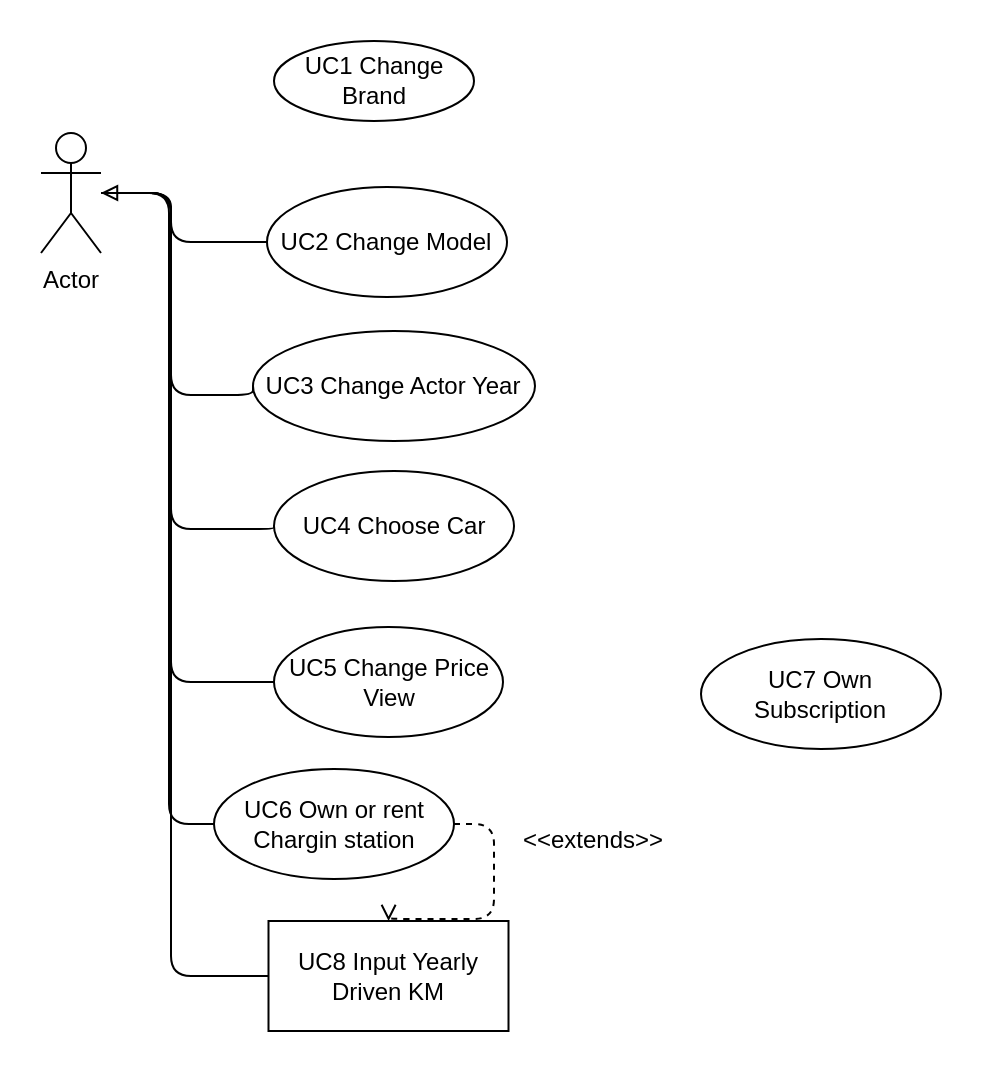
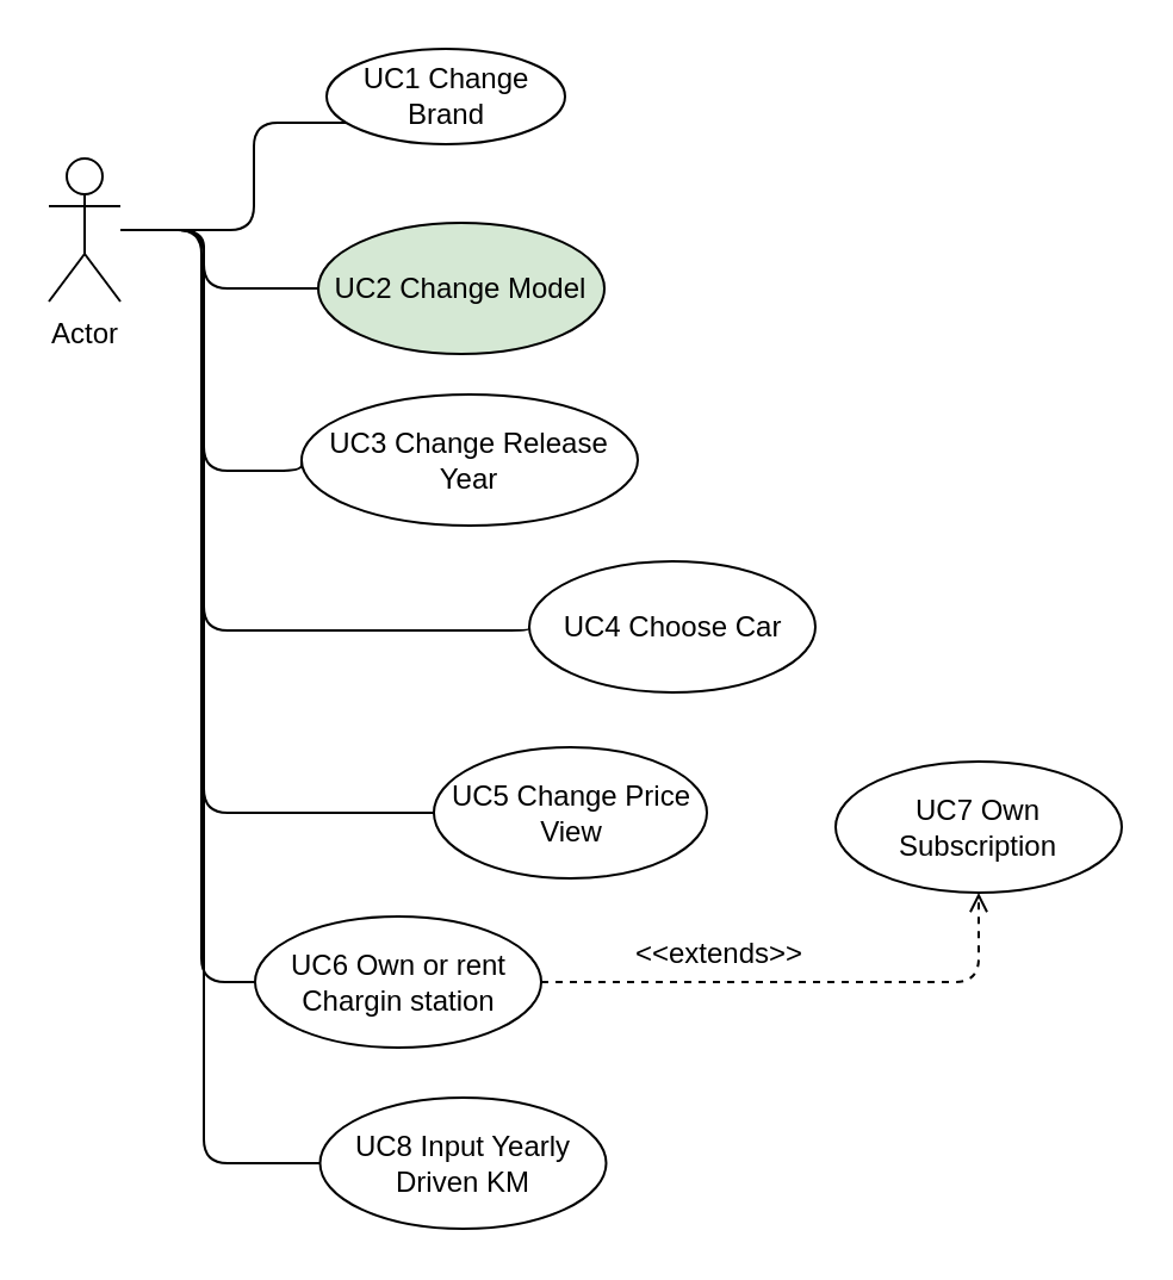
+ <mxCell id="2" style="edgeStyle=orthogonalEdgeStyle;orthogonalLoop=1;jettySize=auto;html=1;endArrow=none;endFill=0;rounded=1;" edge="1" parent="1" source="3" target="4"><mxGeometry relative="1" as="geometry"><Array as="points"><mxPoint x="106" y="96" /><mxPoint x="106" y="51" /></Array></mxGeometry></mxCell>
- <mxCell id="6" value="UC2 Change Model" style="ellipse;whiteSpace=wrap;html=1;" vertex="1" parent="1"><mxGeometry x="133" y="93" width="120" height="55" as="geometry" /></mxCell>
+ <mxCell id="6" value="UC2 Change Model" style="ellipse;whiteSpace=wrap;html=1;fillColor=#d5e8d4;" vertex="1" parent="1"><mxGeometry x="133" y="93" width="120" height="55" as="geometry" /></mxCell>
- <mxCell id="8" value="UC3 Change Actor Year" style="ellipse;whiteSpace=wrap;html=1;" vertex="1" parent="1"><mxGeometry x="126" y="165" width="141" height="55" as="geometry" /></mxCell>
+ <mxCell id="8" value="UC3 Change Release Year" style="ellipse;whiteSpace=wrap;html=1;" vertex="1" parent="1"><mxGeometry x="126" y="165" width="141" height="55" as="geometry" /></mxCell>
- <mxCell id="10" value="UC4 Choose Car" style="ellipse;whiteSpace=wrap;html=1;" vertex="1" parent="1"><mxGeometry x="136.5" y="235" width="120" height="55" as="geometry" /></mxCell>
+ <mxCell id="10" value="UC4 Choose Car" style="ellipse;whiteSpace=wrap;html=1;" vertex="1" parent="1"><mxGeometry x="221.5" y="235" width="120" height="55" as="geometry" /></mxCell>
- <mxCell id="12" value="UC5 Change Price View" style="ellipse;whiteSpace=wrap;html=1;" vertex="1" parent="1"><mxGeometry x="136.5" y="313" width="114.5" height="55" as="geometry" /></mxCell>
+ <mxCell id="12" value="UC5 Change Price View" style="ellipse;whiteSpace=wrap;html=1;" vertex="1" parent="1"><mxGeometry x="181.5" y="313" width="114.5" height="55" as="geometry" /></mxCell>
- <mxCell id="17" value="&amp;lt;&amp;lt;extends&amp;gt;&amp;gt;" style="text;html=1;align=center;verticalAlign=middle;resizable=0;points=[];autosize=1;strokeColor=none;fillColor=none;" vertex="1" parent="1"><mxGeometry x="251.5" y="407" width="88" height="26" as="geometry" /></mxCell>
+ <mxCell id="17" value="&amp;lt;&amp;lt;extends&amp;gt;&amp;gt;" style="text;html=1;align=center;verticalAlign=middle;resizable=0;points=[];autosize=1;strokeColor=none;fillColor=none;" vertex="1" parent="1"><mxGeometry x="256.5" y="387" width="88" height="26" as="geometry" /></mxCell>
- <mxCell id="14" style="edgeStyle=orthogonalEdgeStyle;rounded=1;orthogonalLoop=1;jettySize=auto;html=1;exitX=1;exitY=0.5;exitDx=0;exitDy=0;endArrow=open;endFill=0;dashed=1;" edge="1" parent="1" source="15" target="19"><mxGeometry relative="1" as="geometry" /></mxCell>
+ <mxCell id="14" style="edgeStyle=orthogonalEdgeStyle;rounded=1;orthogonalLoop=1;jettySize=auto;html=1;exitX=1;exitY=0.5;exitDx=0;exitDy=0;endArrow=open;endFill=0;dashed=1;" edge="1" parent="1" source="15" target="16"><mxGeometry relative="1" as="geometry" /></mxCell>
- <mxCell id="18" style="edgeStyle=orthogonalEdgeStyle;rounded=1;orthogonalLoop=1;jettySize=auto;html=1;exitX=0;exitY=0.5;exitDx=0;exitDy=0;endArrow=block;endFill=0;" edge="1" parent="1" source="19" target="3"><mxGeometry relative="1" as="geometry"><Array as="points"><mxPoint x="85" y="488" /><mxPoint x="85" y="96" /></Array></mxGeometry></mxCell>
+ <mxCell id="18" style="edgeStyle=orthogonalEdgeStyle;rounded=1;orthogonalLoop=1;jettySize=auto;html=1;exitX=0;exitY=0.5;exitDx=0;exitDy=0;endArrow=none;endFill=0;" edge="1" parent="1" source="19" target="3"><mxGeometry relative="1" as="geometry"><Array as="points"><mxPoint x="85" y="488" /><mxPoint x="85" y="96" /></Array></mxGeometry></mxCell>
- <mxCell id="19" value="UC8 Input Yearly Driven KM" style="whiteSpace=wrap;html=1;rounded=0;" vertex="1" parent="1"><mxGeometry x="133.75" y="460" width="120" height="55" as="geometry" /></mxCell>
+ <mxCell id="19" value="UC8 Input Yearly Driven KM" style="ellipse;whiteSpace=wrap;html=1;" vertex="1" parent="1"><mxGeometry x="133.75" y="460" width="120" height="55" as="geometry" /></mxCell>
